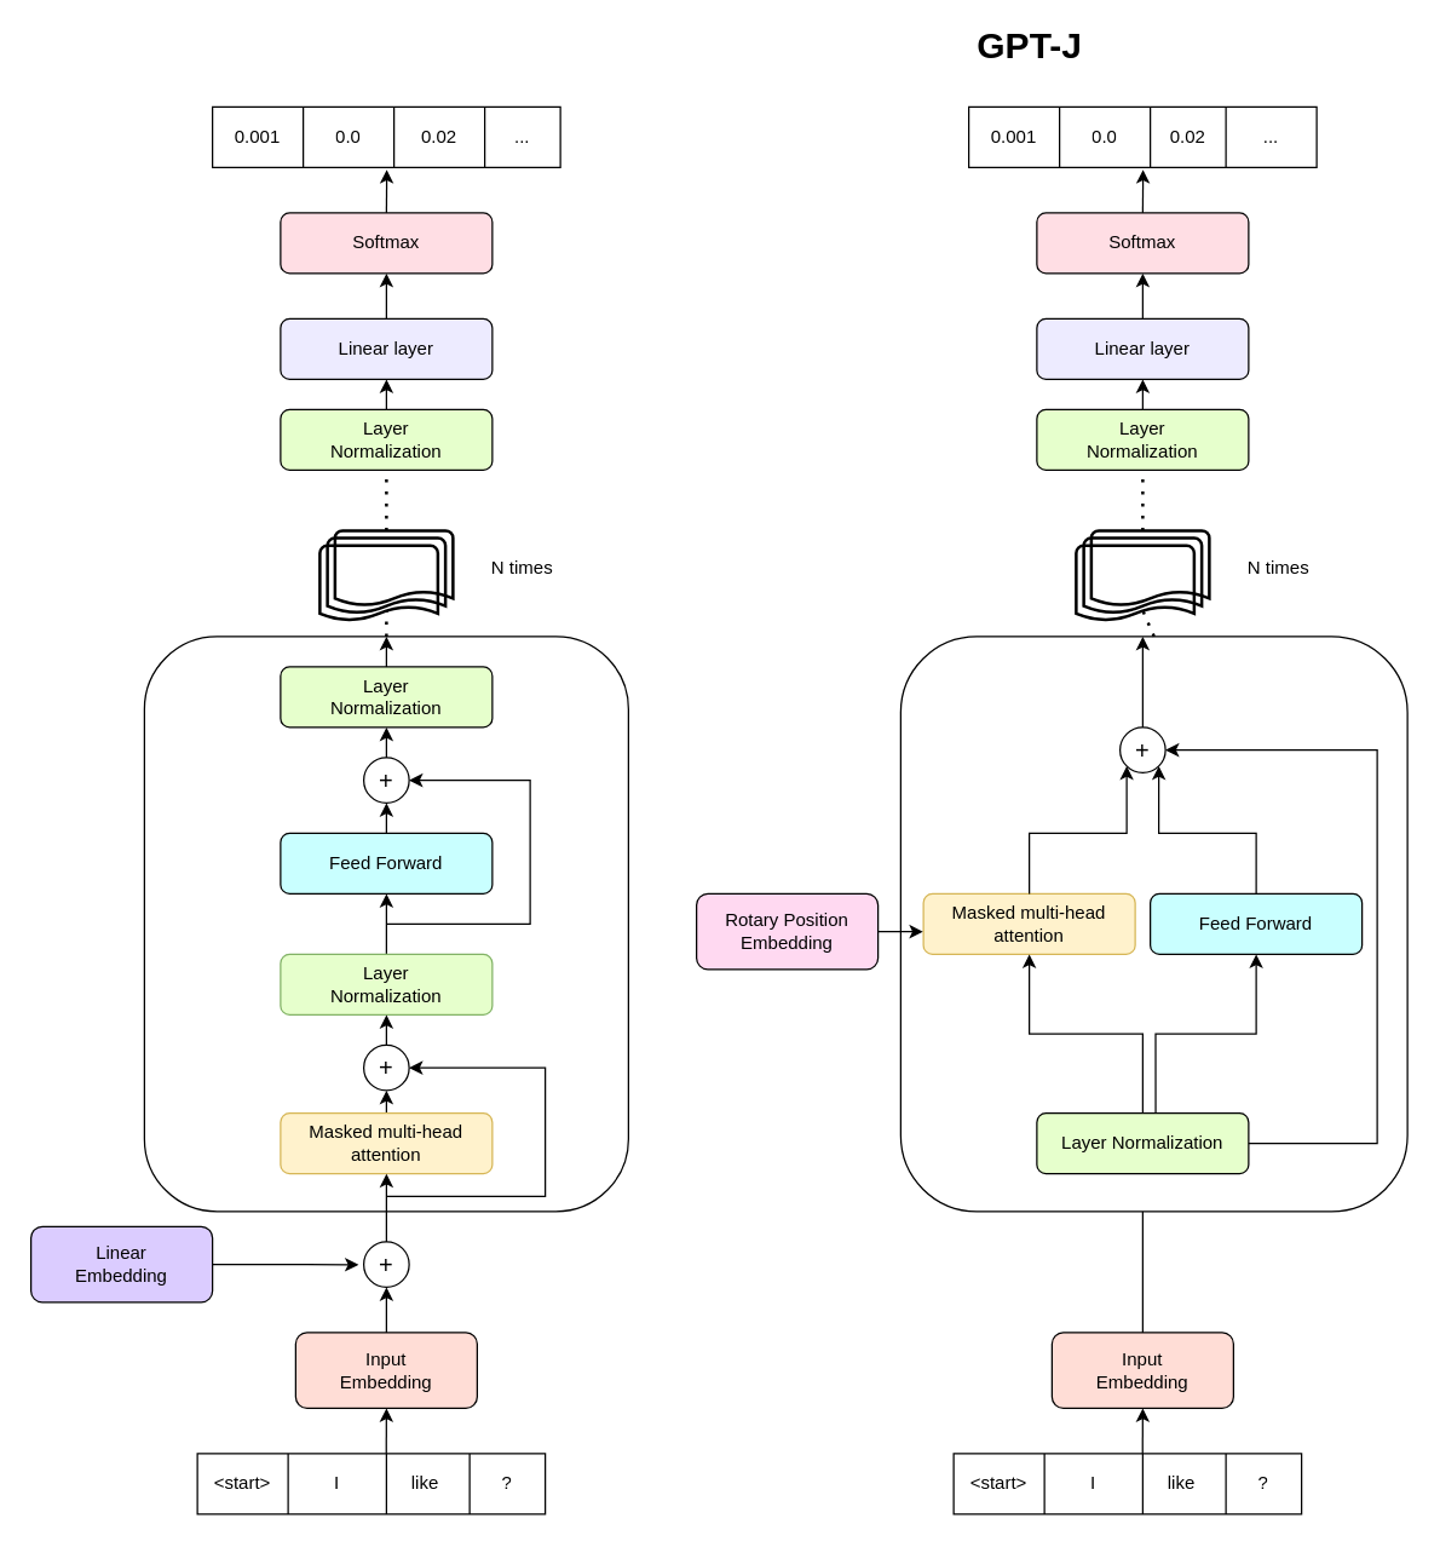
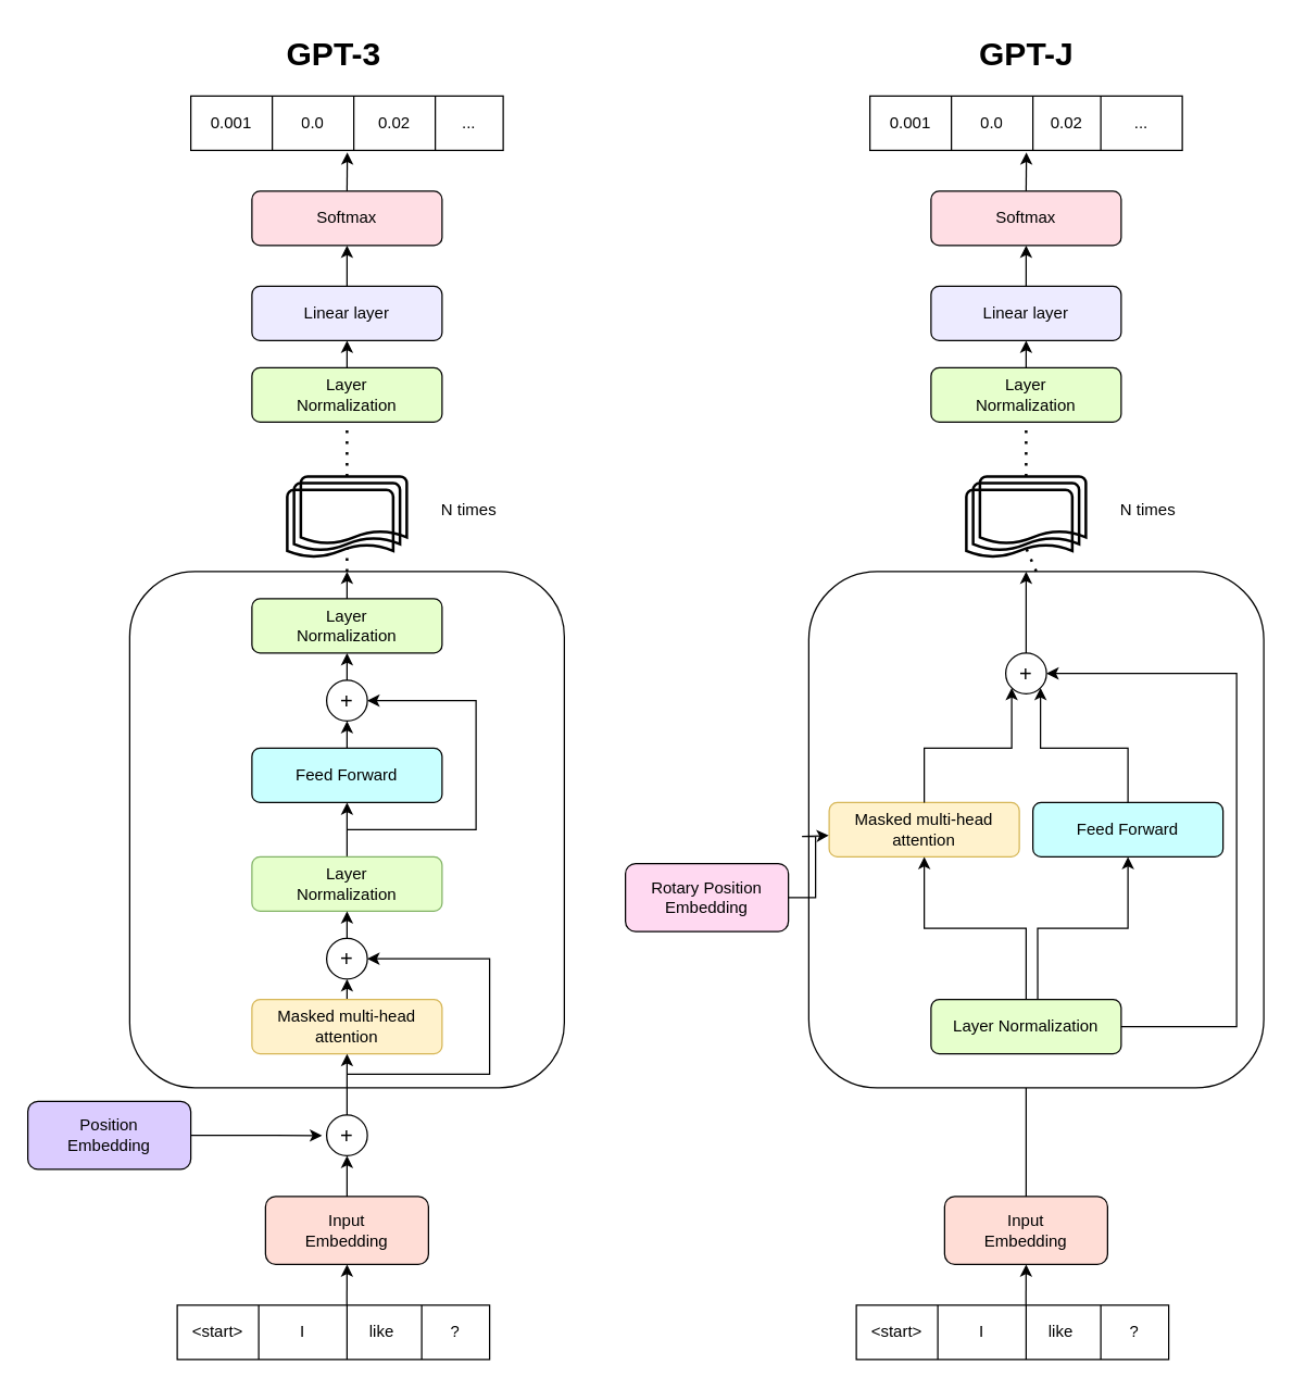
- <mxCell id="85" value="GPT-J" style="text;strokeColor=none;fillColor=none;html=1;fontSize=24;fontStyle=1;verticalAlign=middle;align=center;" parent="1" vertex="1"><mxGeometry x="630" y="10" width="100" height="40" as="geometry" /></mxCell>
+ <mxCell id="85" value="GPT-J" style="text;strokeColor=none;fillColor=none;html=1;fontSize=24;fontStyle=1;verticalAlign=middle;align=center;" parent="1" vertex="1"><mxGeometry x="705" y="20" width="100" height="40" as="geometry" /></mxCell>
+ <mxCell id="84" value="GPT-3" style="text;strokeColor=none;fillColor=none;html=1;fontSize=24;fontStyle=1;verticalAlign=middle;align=center;" parent="1" vertex="1"><mxGeometry x="195" y="20" width="100" height="40" as="geometry" /></mxCell>
- <mxCell id="56" value="Rotary Position&lt;br&gt;Embedding" style="rounded=1;whiteSpace=wrap;html=1;fillColor=#FFD9F1;" parent="1" vertex="1"><mxGeometry x="460" y="590" width="120" height="50" as="geometry" /></mxCell>
+ <mxCell id="56" value="Rotary Position&lt;br&gt;Embedding" style="rounded=1;whiteSpace=wrap;html=1;fillColor=#FFD9F1;" parent="1" vertex="1"><mxGeometry x="460" y="635" width="120" height="50" as="geometry" /></mxCell>
- <mxCell id="19" value="Linear&lt;br&gt;Embedding" style="rounded=1;whiteSpace=wrap;html=1;fillColor=#DBCCFF;" parent="1" vertex="1"><mxGeometry x="20" y="810" width="120" height="50" as="geometry" /></mxCell>
+ <mxCell id="19" value="Position&lt;br&gt;Embedding" style="rounded=1;whiteSpace=wrap;html=1;fillColor=#DBCCFF;" parent="1" vertex="1"><mxGeometry x="20" y="810" width="120" height="50" as="geometry" /></mxCell>
